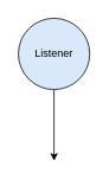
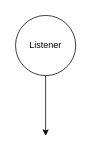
- <mxCell id="2" value="Listener" style="ellipse;whiteSpace=wrap;html=1;aspect=fixed;fillColor=#dae8fc;" vertex="1" parent="1"><mxGeometry x="20" y="20" width="80" height="80" as="geometry" /></mxCell>
+ <mxCell id="2" value="Listener" style="ellipse;whiteSpace=wrap;html=1;aspect=fixed;" vertex="1" parent="1"><mxGeometry x="20" y="20" width="80" height="80" as="geometry" /></mxCell>
